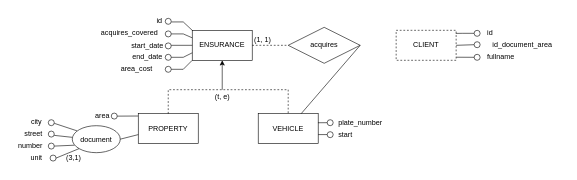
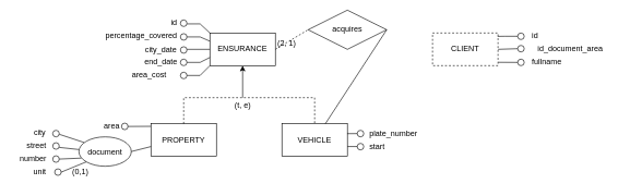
- <mxCell id="8" value="acquires_covered" style="text;html=1;align=center;verticalAlign=middle;resizable=0;points=[];autosize=1;strokeColor=none;fillColor=none;" parent="1" vertex="1"><mxGeometry x="150" y="40" width="130" height="30" as="geometry" /></mxCell>
+ <mxCell id="8" value="percentage_covered" style="text;html=1;align=center;verticalAlign=middle;resizable=0;points=[];autosize=1;strokeColor=none;fillColor=none;" parent="1" vertex="1"><mxGeometry x="150" y="40" width="130" height="30" as="geometry" /></mxCell>
- <mxCell id="22" value="(1, 1)" style="text;html=1;align=center;verticalAlign=middle;resizable=0;points=[];autosize=1;strokeColor=none;fillColor=none;" parent="1" vertex="1"><mxGeometry x="412" y="51" width="50" height="30" as="geometry" /></mxCell>
+ <mxCell id="22" value="(2, 1)" style="text;html=1;align=center;verticalAlign=middle;resizable=0;points=[];autosize=1;strokeColor=none;fillColor=none;" parent="1" vertex="1"><mxGeometry x="412" y="51" width="50" height="30" as="geometry" /></mxCell>
- <mxCell id="3" value="&lt;div&gt;acquires&lt;/div&gt;" style="shape=rhombus;perimeter=rhombusPerimeter;whiteSpace=wrap;html=1;align=center;fillColor=none;" parent="1" vertex="1"><mxGeometry x="480" y="45" width="120" height="60" as="geometry" /></mxCell>
+ <mxCell id="3" value="&lt;div&gt;acquires&lt;/div&gt;" style="shape=rhombus;perimeter=rhombusPerimeter;whiteSpace=wrap;html=1;align=center;fillColor=none;" parent="1" vertex="1"><mxGeometry x="470" y="15" width="120" height="60" as="geometry" /></mxCell>
- <mxCell id="30" value="start_date" style="text;html=1;align=center;verticalAlign=middle;resizable=0;points=[];autosize=1;strokeColor=none;fillColor=none;" parent="1" vertex="1"><mxGeometry x="205" y="61" width="80" height="30" as="geometry" /></mxCell>
+ <mxCell id="30" value="city_date" style="text;html=1;align=center;verticalAlign=middle;resizable=0;points=[];autosize=1;strokeColor=none;fillColor=none;" parent="1" vertex="1"><mxGeometry x="205" y="61" width="80" height="30" as="geometry" /></mxCell>
- <mxCell id="59" value="(3,1)" style="text;html=1;align=center;verticalAlign=middle;resizable=0;points=[];autosize=1;strokeColor=none;fillColor=none;" vertex="1" parent="1"><mxGeometry x="97" y="247" width="50" height="30" as="geometry" /></mxCell>
+ <mxCell id="59" value="(0,1)" style="text;html=1;align=center;verticalAlign=middle;resizable=0;points=[];autosize=1;strokeColor=none;fillColor=none;" vertex="1" parent="1"><mxGeometry x="97" y="247" width="50" height="30" as="geometry" /></mxCell>
